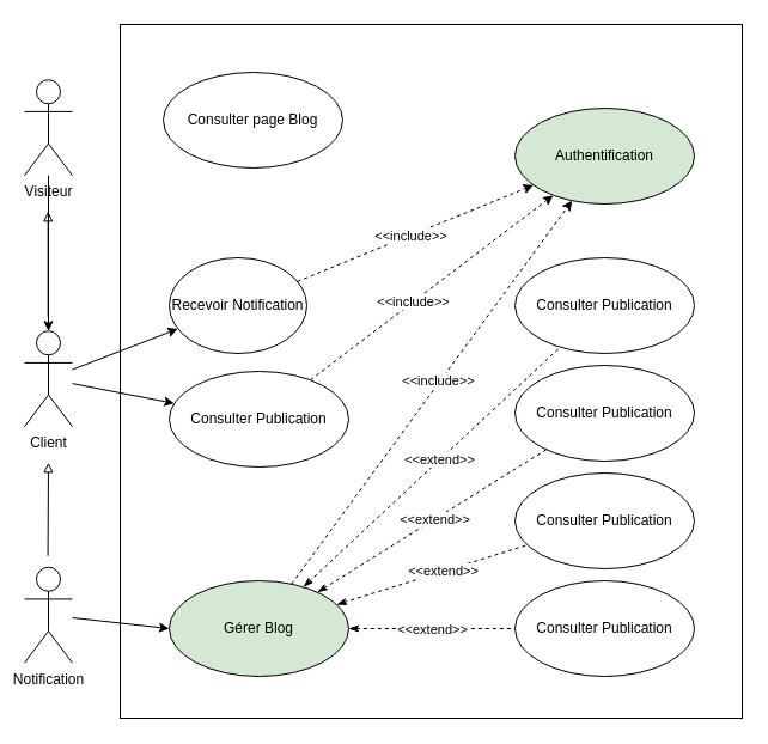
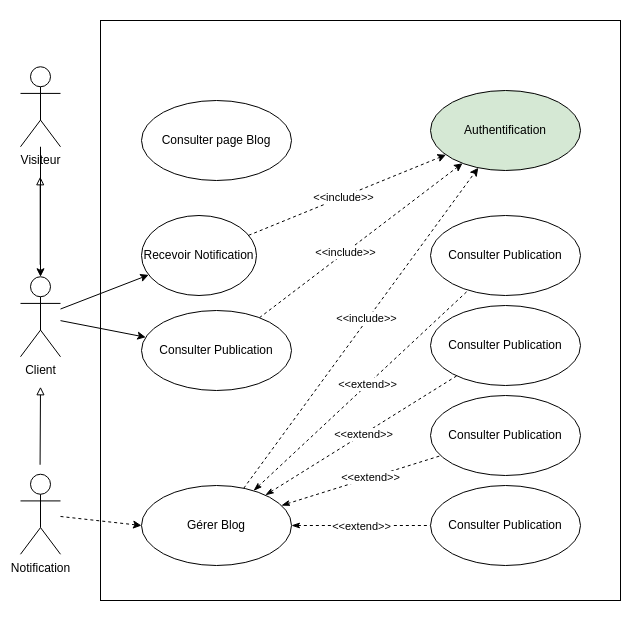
- <mxCell id="23" value="Consulter page Blog" style="ellipse;whiteSpace=wrap;html=1;" parent="1" vertex="1"><mxGeometry x="136" y="60" width="150" height="80" as="geometry" /></mxCell>
+ <mxCell id="23" value="Consulter page Blog" style="ellipse;whiteSpace=wrap;html=1;" parent="1" vertex="1"><mxGeometry x="141" y="100" width="150" height="80" as="geometry" /></mxCell>
- <mxCell id="3" style="rounded=0;orthogonalLoop=1;jettySize=auto;html=1;entryX=0;entryY=0.5;entryDx=0;entryDy=0;" parent="1" source="4" target="20" edge="1"><mxGeometry relative="1" as="geometry" /></mxCell>
+ <mxCell id="3" style="rounded=0;orthogonalLoop=1;jettySize=auto;html=1;entryX=0;entryY=0.5;entryDx=0;entryDy=0;dashed=1;" parent="1" source="4" target="20" edge="1"><mxGeometry relative="1" as="geometry" /></mxCell>
- <mxCell id="20" value="Gérer Blog" style="ellipse;whiteSpace=wrap;html=1;fillColor=#d5e8d4;" parent="1" vertex="1"><mxGeometry x="141" y="485" width="150" height="80" as="geometry" /></mxCell>
+ <mxCell id="20" value="Gérer Blog" style="ellipse;whiteSpace=wrap;html=1;" parent="1" vertex="1"><mxGeometry x="141" y="485" width="150" height="80" as="geometry" /></mxCell>
